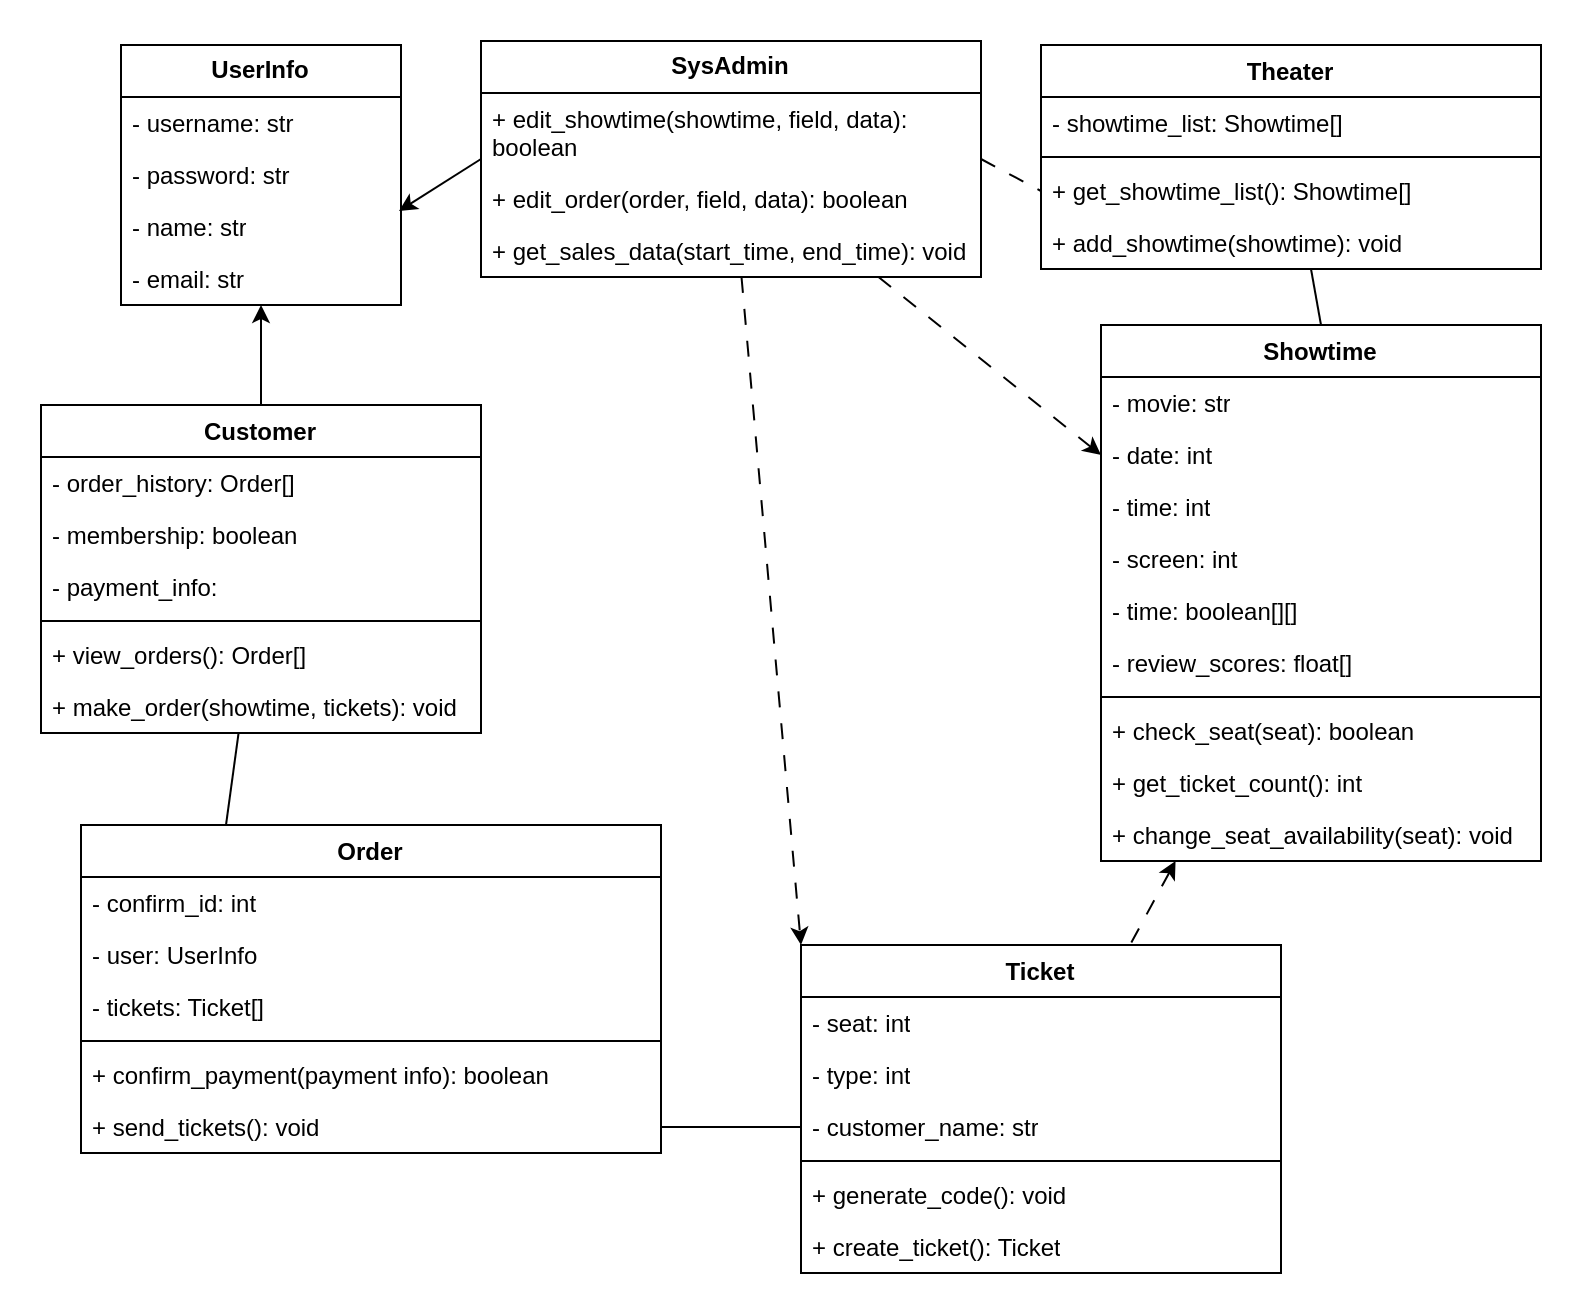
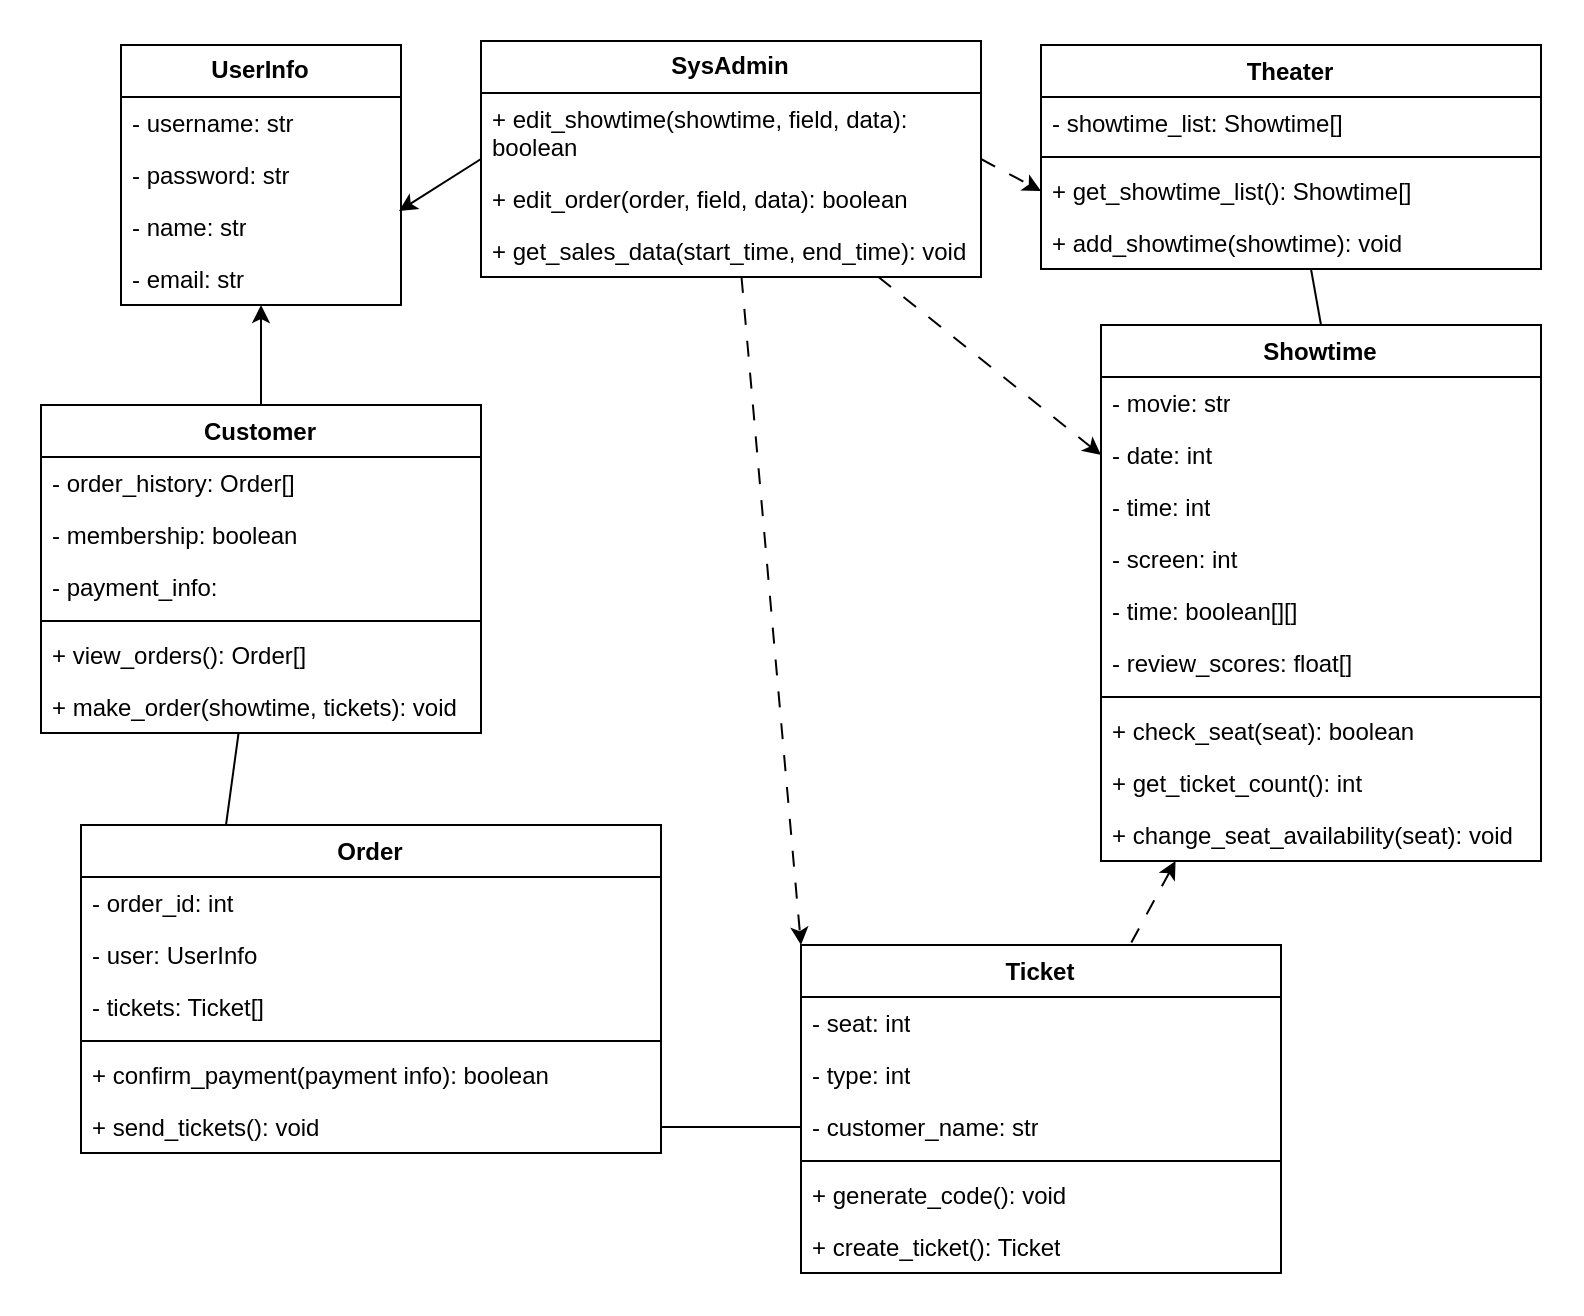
- <mxCell id="2" style="rounded=0;orthogonalLoop=1;jettySize=auto;html=1;entryX=0;entryY=0.5;entryDx=0;entryDy=0;dashed=1;dashPattern=8 8;exitX=1;exitY=0.5;exitDx=0;exitDy=0;endArrow=none;" parent="1" source="5" target="37" edge="1"><mxGeometry relative="1" as="geometry" /></mxCell>
+ <mxCell id="2" style="rounded=0;orthogonalLoop=1;jettySize=auto;html=1;entryX=0;entryY=0.5;entryDx=0;entryDy=0;dashed=1;dashPattern=8 8;exitX=1;exitY=0.5;exitDx=0;exitDy=0;" parent="1" source="5" target="37" edge="1"><mxGeometry relative="1" as="geometry" /></mxCell>
- <mxCell id="40" value="- confirm_id: int" style="text;strokeColor=none;fillColor=none;align=left;verticalAlign=top;spacingLeft=4;spacingRight=4;overflow=hidden;rotatable=0;points=[[0,0.5],[1,0.5]];portConstraint=eastwest;whiteSpace=wrap;html=1;" parent="39" vertex="1"><mxGeometry y="26" width="290" height="26" as="geometry" /></mxCell>
+ <mxCell id="40" value="- order_id: int" style="text;strokeColor=none;fillColor=none;align=left;verticalAlign=top;spacingLeft=4;spacingRight=4;overflow=hidden;rotatable=0;points=[[0,0.5],[1,0.5]];portConstraint=eastwest;whiteSpace=wrap;html=1;" parent="39" vertex="1"><mxGeometry y="26" width="290" height="26" as="geometry" /></mxCell>
